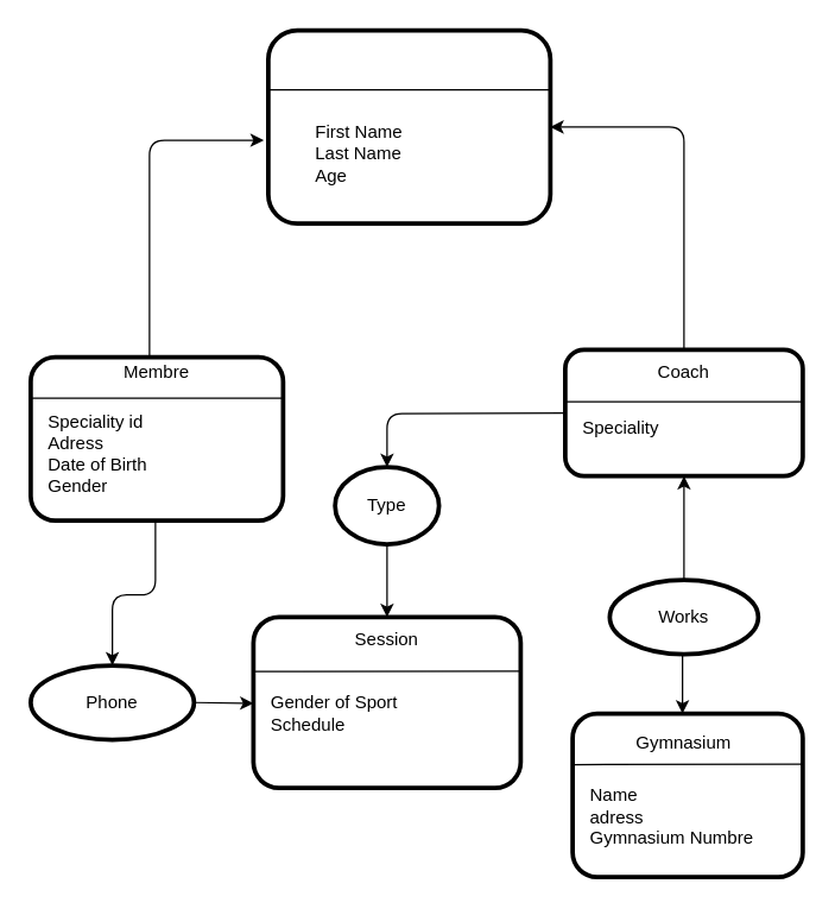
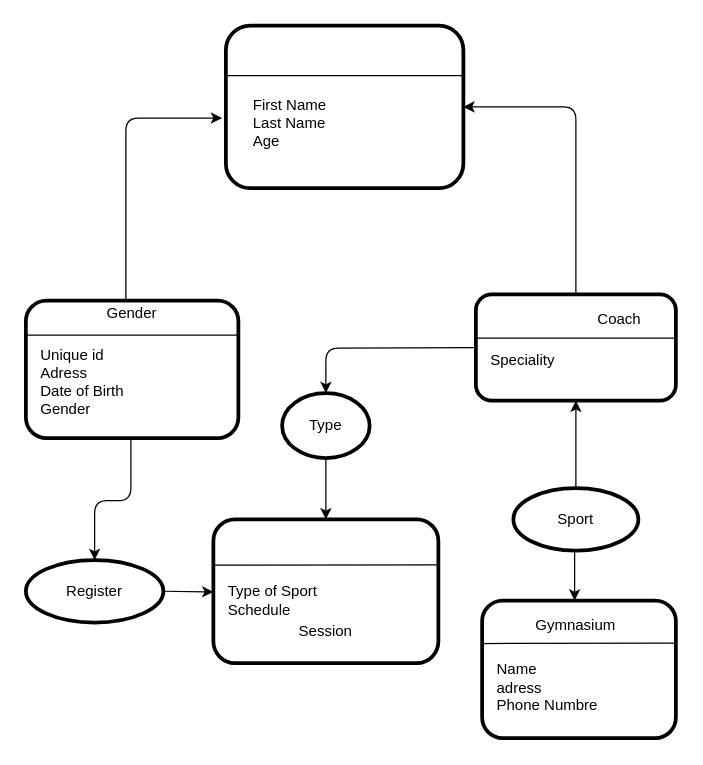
- <mxCell id="4" value="First Name&lt;br&gt;Last Name&lt;br&gt;Age" style="text;html=1;strokeColor=none;fillColor=none;align=left;verticalAlign=top;whiteSpace=wrap;rounded=0;" vertex="1" parent="1"><mxGeometry x="210" y="75" width="150" height="65" as="geometry" /></mxCell>
+ <mxCell id="4" value="First Name&lt;br&gt;Last Name&lt;br&gt;Age" style="text;html=1;strokeColor=none;fillColor=none;align=left;verticalAlign=top;whiteSpace=wrap;rounded=0;" vertex="1" parent="1"><mxGeometry x="200" y="70" width="150" height="65" as="geometry" /></mxCell>
- <mxCell id="8" value="Membre" style="text;html=1;strokeColor=none;fillColor=none;align=center;verticalAlign=middle;whiteSpace=wrap;rounded=0;" vertex="1" parent="1"><mxGeometry x="80" y="240" width="50" height="20" as="geometry" /></mxCell>
+ <mxCell id="8" value="Gender" style="text;html=1;strokeColor=none;fillColor=none;align=center;verticalAlign=middle;whiteSpace=wrap;rounded=0;" vertex="1" parent="1"><mxGeometry x="80" y="240" width="50" height="20" as="geometry" /></mxCell>
- <mxCell id="12" value="Coach" style="text;html=1;strokeColor=none;fillColor=none;align=center;verticalAlign=middle;whiteSpace=wrap;rounded=0;" vertex="1" parent="1"><mxGeometry x="420" y="240" width="80" height="20" as="geometry" /></mxCell>
+ <mxCell id="12" value="Coach" style="text;html=1;strokeColor=none;fillColor=none;align=center;verticalAlign=middle;whiteSpace=wrap;rounded=0;" vertex="1" parent="1"><mxGeometry x="455" y="245" width="80" height="20" as="geometry" /></mxCell>
- <mxCell id="9" value="Speciality id&lt;br&gt;Adress&lt;br&gt;Date of Birth&lt;br&gt;Gender" style="text;html=1;strokeColor=none;fillColor=none;align=left;verticalAlign=top;whiteSpace=wrap;rounded=0;" vertex="1" parent="1"><mxGeometry x="30" y="270" width="130" height="70" as="geometry" /></mxCell>
+ <mxCell id="9" value="Unique id&lt;br&gt;Adress&lt;br&gt;Date of Birth&lt;br&gt;Gender" style="text;html=1;strokeColor=none;fillColor=none;align=left;verticalAlign=top;whiteSpace=wrap;rounded=0;" vertex="1" parent="1"><mxGeometry x="30" y="270" width="130" height="70" as="geometry" /></mxCell>
- <mxCell id="15" value="Works" style="ellipse;whiteSpace=wrap;html=1;strokeWidth=3;gradientColor=none;align=center;" vertex="1" parent="1"><mxGeometry x="410" y="390" width="100" height="50" as="geometry" /></mxCell>
+ <mxCell id="15" value="Sport" style="ellipse;whiteSpace=wrap;html=1;strokeWidth=3;gradientColor=none;align=center;" vertex="1" parent="1"><mxGeometry x="410" y="390" width="100" height="50" as="geometry" /></mxCell>
- <mxCell id="23" value="Session" style="text;html=1;strokeColor=none;fillColor=none;align=center;verticalAlign=middle;whiteSpace=wrap;rounded=0;" vertex="1" parent="1"><mxGeometry x="210" y="420" width="100" height="20" as="geometry" /></mxCell>
+ <mxCell id="23" value="Session" style="text;html=1;strokeColor=none;fillColor=none;align=center;verticalAlign=middle;whiteSpace=wrap;rounded=0;" vertex="1" parent="1"><mxGeometry x="210" y="495" width="100" height="20" as="geometry" /></mxCell>
- <mxCell id="24" value="Phone" style="ellipse;whiteSpace=wrap;html=1;strokeWidth=3;gradientColor=none;align=center;" vertex="1" parent="1"><mxGeometry x="20" y="447.5" width="110" height="50" as="geometry" /></mxCell>
+ <mxCell id="24" value="Register" style="ellipse;whiteSpace=wrap;html=1;strokeWidth=3;gradientColor=none;align=center;" vertex="1" parent="1"><mxGeometry x="20" y="447.5" width="110" height="50" as="geometry" /></mxCell>
- <mxCell id="21" value="&lt;br&gt;&amp;nbsp; &amp;nbsp;Gender of Sport&lt;br&gt;&amp;nbsp; &amp;nbsp;Schedule" style="rounded=1;whiteSpace=wrap;html=1;strokeWidth=3;gradientColor=none;align=left;" vertex="1" parent="1"><mxGeometry x="170" y="415" width="180" height="115" as="geometry" /></mxCell>
+ <mxCell id="21" value="&lt;br&gt;&amp;nbsp; &amp;nbsp;Type of Sport&lt;br&gt;&amp;nbsp; &amp;nbsp;Schedule" style="rounded=1;whiteSpace=wrap;html=1;strokeWidth=3;gradientColor=none;align=left;" vertex="1" parent="1"><mxGeometry x="170" y="415" width="180" height="115" as="geometry" /></mxCell>
- <mxCell id="16" value="&lt;br&gt;&lt;br&gt;&amp;nbsp; &amp;nbsp;Name&lt;br&gt;&amp;nbsp; &amp;nbsp;adress&lt;br&gt;&amp;nbsp; &amp;nbsp;Gymnasium Numbre" style="rounded=1;whiteSpace=wrap;html=1;strokeWidth=3;gradientColor=none;align=left;" vertex="1" parent="1"><mxGeometry x="385" y="480" width="155" height="110" as="geometry" /></mxCell>
+ <mxCell id="16" value="&lt;br&gt;&lt;br&gt;&amp;nbsp; &amp;nbsp;Name&lt;br&gt;&amp;nbsp; &amp;nbsp;adress&lt;br&gt;&amp;nbsp; &amp;nbsp;Phone Numbre" style="rounded=1;whiteSpace=wrap;html=1;strokeWidth=3;gradientColor=none;align=left;" vertex="1" parent="1"><mxGeometry x="385" y="480" width="155" height="110" as="geometry" /></mxCell>
